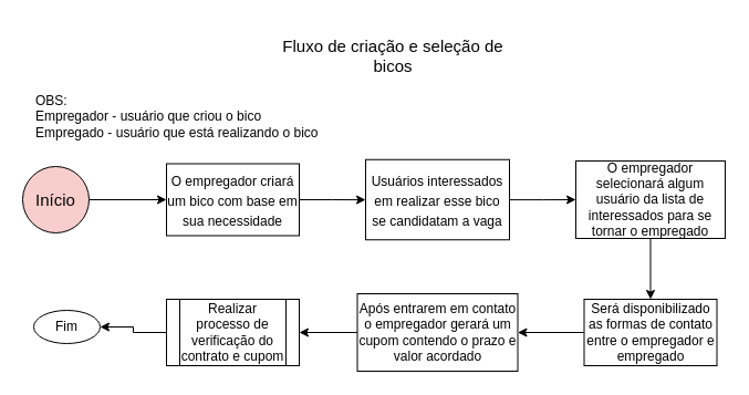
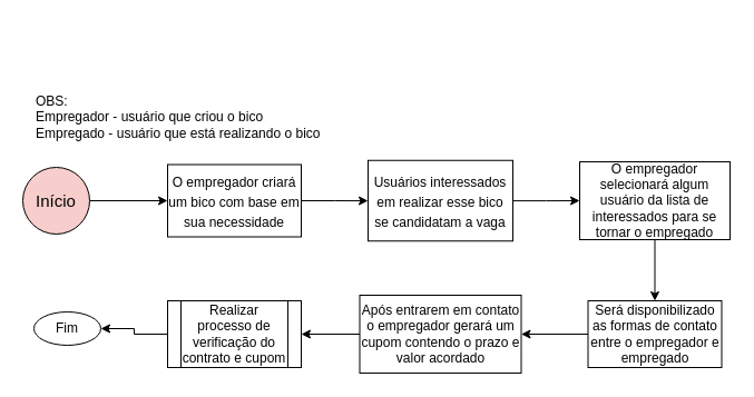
- <mxCell id="2" value="&lt;font style=&quot;font-size: 15px&quot;&gt;Fluxo de criação e seleção de bicos&lt;/font&gt;" style="text;html=1;strokeColor=none;fillColor=none;align=center;verticalAlign=middle;whiteSpace=wrap;rounded=0;" parent="1" vertex="1"><mxGeometry x="247" y="20" width="216" height="60" as="geometry" /></mxCell>
